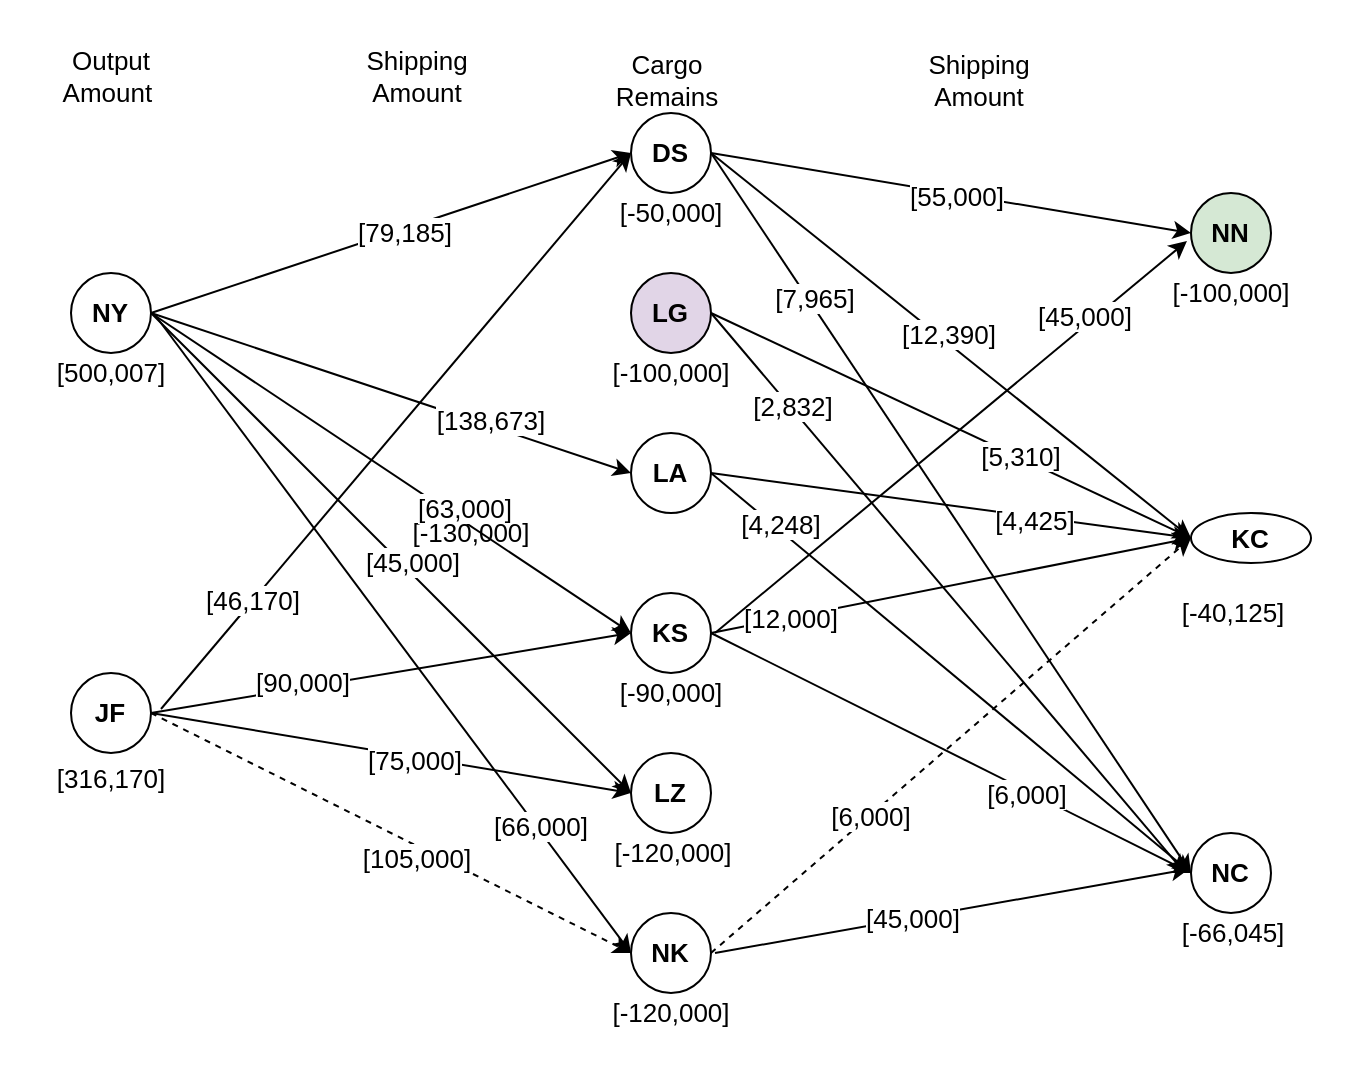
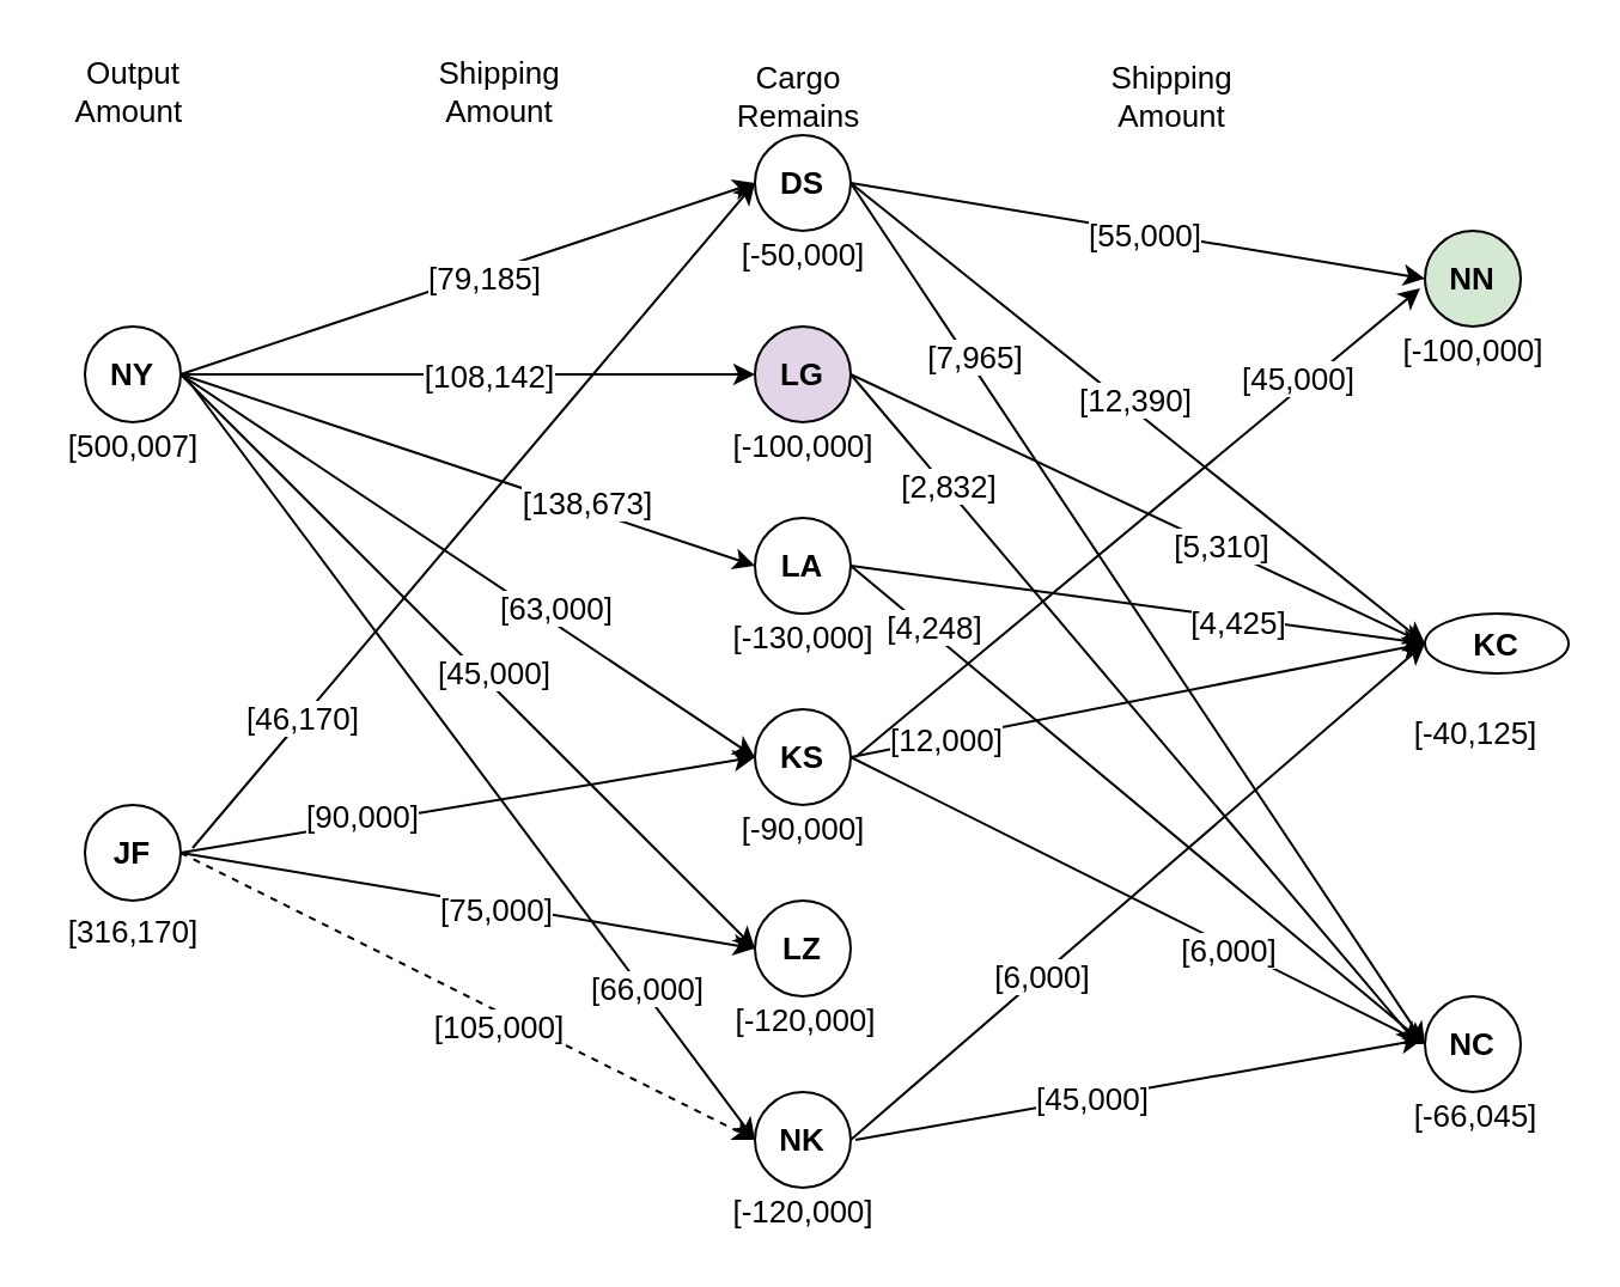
+ <mxCell id="18" value="" style="endArrow=classic;html=1;fontSize=13;entryX=0;entryY=0.5;entryDx=0;entryDy=0;exitX=1;exitY=0.5;exitDx=0;exitDy=0;" parent="1" source="2" target="5" edge="1"><mxGeometry width="50" height="50" relative="1" as="geometry"><mxPoint x="115" y="156" as="sourcePoint" /><mxPoint x="165" y="106" as="targetPoint" /></mxGeometry></mxCell>
+ <mxCell id="19" value="[108,142]" style="edgeLabel;html=1;align=center;verticalAlign=middle;resizable=0;points=[];fontSize=13;" parent="18" vertex="1" connectable="0"><mxGeometry x="0.307" relative="1" as="geometry"><mxPoint x="-29" as="offset" /></mxGeometry></mxCell>
- <mxCell id="22" value="[-130,000]" style="text;html=1;align=center;verticalAlign=middle;resizable=0;points=[];autosize=1;fontSize=13;" parent="1" vertex="1"><mxGeometry x="200" y="256" width="70" height="20" as="geometry" /></mxCell>
+ <mxCell id="22" value="[-130,000]" style="text;html=1;align=center;verticalAlign=middle;resizable=0;points=[];autosize=1;fontSize=13;" parent="1" vertex="1"><mxGeometry x="300" y="256" width="70" height="20" as="geometry" /></mxCell>
- <mxCell id="63" value="" style="endArrow=classic;html=1;fontSize=13;exitX=1;exitY=0.5;exitDx=0;exitDy=0;entryX=0;entryY=0.5;entryDx=0;entryDy=0;dashed=1;" parent="1" source="7" target="11" edge="1"><mxGeometry width="50" height="50" relative="1" as="geometry"><mxPoint x="400" y="284" as="sourcePoint" /><mxPoint x="537" y="445" as="targetPoint" /></mxGeometry></mxCell>
+ <mxCell id="63" value="" style="endArrow=classic;html=1;fontSize=13;exitX=1;exitY=0.5;exitDx=0;exitDy=0;entryX=0;entryY=0.5;entryDx=0;entryDy=0;" parent="1" source="7" target="11" edge="1"><mxGeometry width="50" height="50" relative="1" as="geometry"><mxPoint x="400" y="284" as="sourcePoint" /><mxPoint x="537" y="445" as="targetPoint" /></mxGeometry></mxCell>
